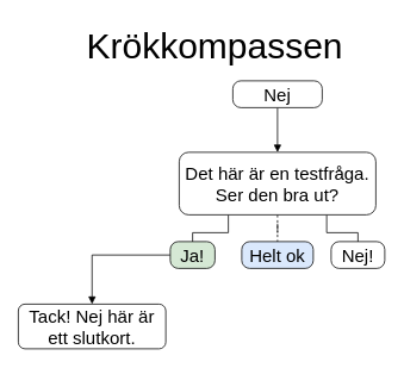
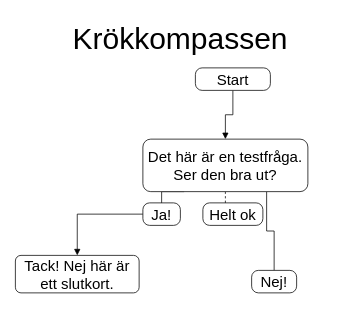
- <mxCell id="4" value="&lt;div style=&quot;font-size: 20px;&quot;&gt;&lt;span style=&quot;font-size: 20px; background-color: initial;&quot;&gt;Nej&lt;/span&gt;&lt;/div&gt;" style="rounded=1;whiteSpace=wrap;html=1;fontSize=20;align=center;arcSize=30;verticalAlign=middle;" vertex="1" parent="1"><mxGeometry x="260" y="90" width="100" height="30" as="geometry" /></mxCell>
+ <mxCell id="4" value="&lt;div style=&quot;font-size: 20px;&quot;&gt;&lt;span style=&quot;font-size: 20px; background-color: initial;&quot;&gt;Start&lt;/span&gt;&lt;/div&gt;" style="rounded=1;whiteSpace=wrap;html=1;fontSize=20;align=center;arcSize=30;verticalAlign=middle;" vertex="1" parent="1"><mxGeometry x="260" y="90" width="100" height="30" as="geometry" /></mxCell>
- <mxCell id="8" value="Det här är en testfråga. Ser den bra ut?" style="rounded=1;whiteSpace=wrap;html=1;fontSize=20;" vertex="1" parent="1"><mxGeometry x="200" y="170" width="220" height="70" as="geometry" /></mxCell>
+ <mxCell id="8" value="Det här är en testfråga. Ser den bra ut?" style="rounded=1;whiteSpace=wrap;html=1;fontSize=20;" vertex="1" parent="1"><mxGeometry x="190" y="185" width="220" height="70" as="geometry" /></mxCell>
- <mxCell id="10" value="&lt;div style=&quot;font-size: 20px;&quot;&gt;&lt;span style=&quot;font-size: 20px; background-color: initial;&quot;&gt;Ja!&lt;/span&gt;&lt;/div&gt;" style="rounded=1;whiteSpace=wrap;html=1;fontSize=20;align=center;arcSize=30;verticalAlign=middle;fillColor=#d5e8d4;" vertex="1" parent="1"><mxGeometry y="270" width="50" height="30" as="geometry" x="190" /></mxCell>
+ <mxCell id="10" value="&lt;div style=&quot;font-size: 20px;&quot;&gt;&lt;span style=&quot;font-size: 20px; background-color: initial;&quot;&gt;Ja!&lt;/span&gt;&lt;/div&gt;" style="rounded=1;whiteSpace=wrap;html=1;fontSize=20;align=center;arcSize=30;verticalAlign=middle;" vertex="1" parent="1"><mxGeometry y="270" width="50" height="30" as="geometry" x="190" /></mxCell>
- <mxCell id="12" value="&lt;div style=&quot;font-size: 20px;&quot;&gt;&lt;span style=&quot;font-size: 20px; background-color: initial;&quot;&gt;Helt ok&lt;/span&gt;&lt;/div&gt;" style="rounded=1;whiteSpace=wrap;html=1;fontSize=20;align=center;arcSize=30;verticalAlign=middle;fillColor=#dae8fc;" vertex="1" parent="1"><mxGeometry x="270" y="270" width="80" height="30" as="geometry" /></mxCell>
+ <mxCell id="12" value="&lt;div style=&quot;font-size: 20px;&quot;&gt;&lt;span style=&quot;font-size: 20px; background-color: initial;&quot;&gt;Helt ok&lt;/span&gt;&lt;/div&gt;" style="rounded=1;whiteSpace=wrap;html=1;fontSize=20;align=center;arcSize=30;verticalAlign=middle;" vertex="1" parent="1"><mxGeometry x="270" y="270" width="80" height="30" as="geometry" /></mxCell>
- <mxCell id="11" value="&lt;div style=&quot;font-size: 20px;&quot;&gt;&lt;span style=&quot;font-size: 20px; background-color: initial;&quot;&gt;Nej!&lt;/span&gt;&lt;/div&gt;" style="rounded=1;whiteSpace=wrap;html=1;fontSize=20;align=center;arcSize=30;verticalAlign=middle;" vertex="1" parent="1"><mxGeometry x="370" y="270" width="60" height="30" as="geometry" /></mxCell>
+ <mxCell id="11" value="&lt;div style=&quot;font-size: 20px;&quot;&gt;&lt;span style=&quot;font-size: 20px; background-color: initial;&quot;&gt;Nej!&lt;/span&gt;&lt;/div&gt;" style="rounded=1;whiteSpace=wrap;html=1;fontSize=20;align=center;arcSize=30;verticalAlign=middle;" vertex="1" parent="1"><mxGeometry x="335" y="360" width="60" height="30" as="geometry" /></mxCell>
